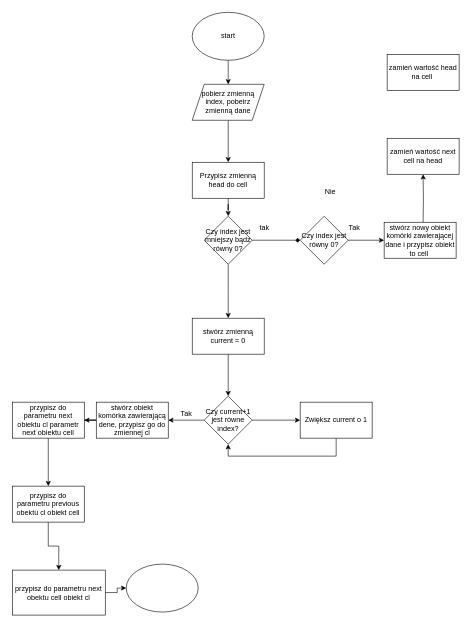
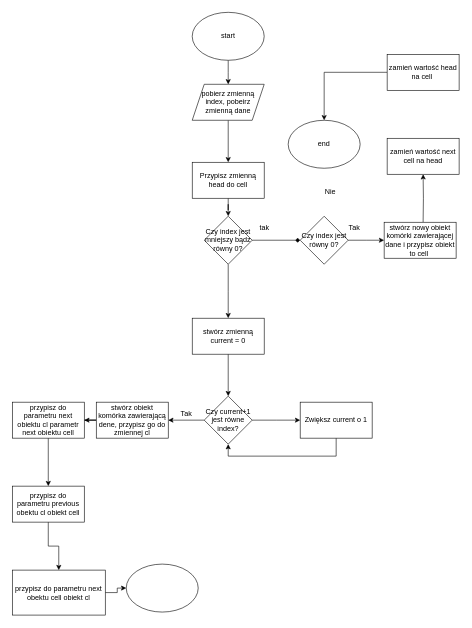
+ <mxCell id="20" style="edgeStyle=orthogonalEdgeStyle;rounded=0;orthogonalLoop=1;jettySize=auto;html=1;entryX=0.5;entryY=0;entryDx=0;entryDy=0;" edge="1" parent="1" source="21" target="13"><mxGeometry relative="1" as="geometry" /></mxCell>
+ <mxCell id="13" value="end" style="ellipse;whiteSpace=wrap;html=1;" vertex="1" parent="1"><mxGeometry x="480" y="200" width="120" height="80" as="geometry" /></mxCell>
